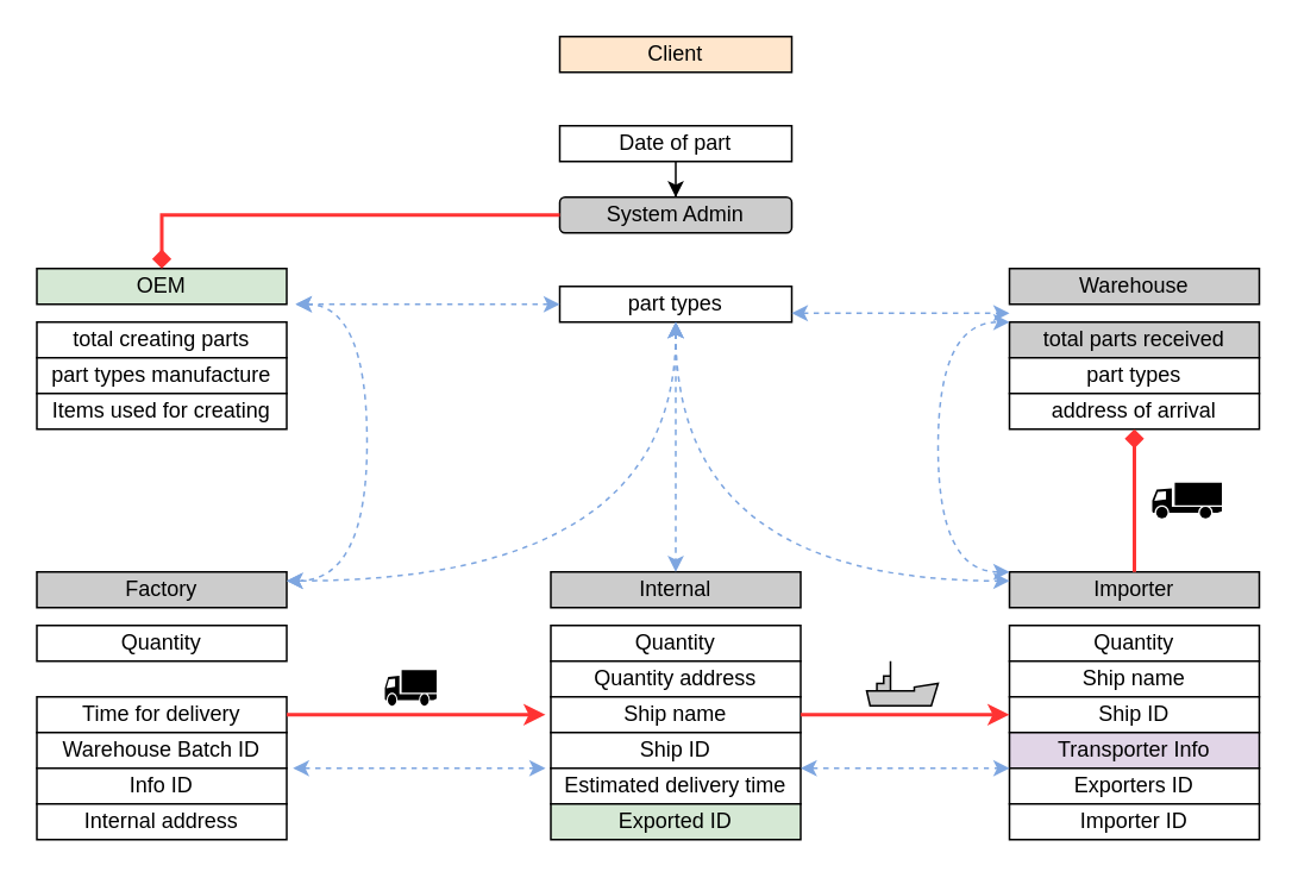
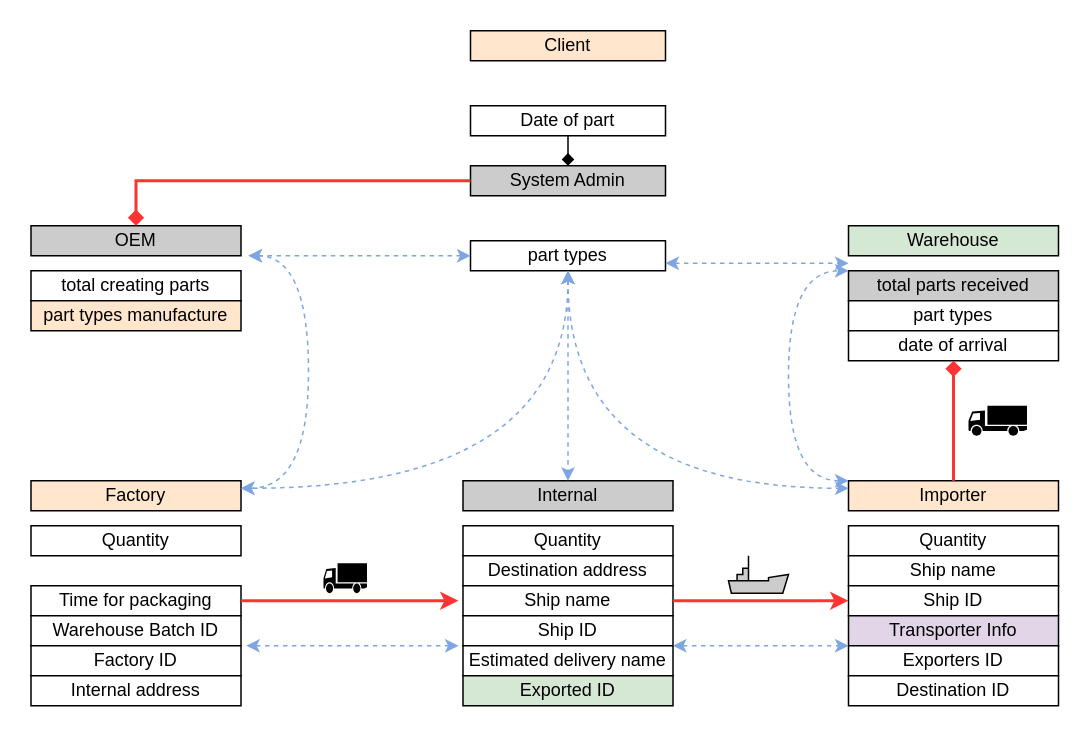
- <mxCell id="62" style="edgeStyle=orthogonalEdgeStyle;orthogonalLoop=1;jettySize=auto;html=1;entryX=0.5;entryY=0;entryDx=0;entryDy=0;shadow=0;startArrow=none;startFill=0;strokeColor=#000000;strokeWidth=1;rounded=0;" edge="1" parent="1" source="37" target="33"><mxGeometry relative="1" as="geometry" /></mxCell>
+ <mxCell id="62" style="edgeStyle=orthogonalEdgeStyle;orthogonalLoop=1;jettySize=auto;html=1;entryX=0.5;entryY=0;entryDx=0;entryDy=0;shadow=0;startArrow=none;startFill=0;strokeColor=#000000;strokeWidth=1;rounded=0;endArrow=diamond;" edge="1" parent="1" source="37" target="33"><mxGeometry relative="1" as="geometry" /></mxCell>
- <mxCell id="33" value="System Admin" style="whiteSpace=wrap;html=1;fillColor=#CCCCCC;rounded=1;" vertex="1" parent="32"><mxGeometry width="130" height="20" as="geometry" /></mxCell>
+ <mxCell id="33" value="System Admin" style="rounded=0;whiteSpace=wrap;html=1;fillColor=#CCCCCC;" vertex="1" parent="32"><mxGeometry width="130" height="20" as="geometry" /></mxCell>
- <mxCell id="22" value="OEM" style="rounded=0;whiteSpace=wrap;html=1;fillColor=#d5e8d4;" vertex="1" parent="21"><mxGeometry width="140" height="20" as="geometry" /></mxCell>
+ <mxCell id="22" value="OEM" style="rounded=0;whiteSpace=wrap;html=1;fillColor=#CCCCCC;" vertex="1" parent="21"><mxGeometry width="140" height="20" as="geometry" /></mxCell>
- <mxCell id="28" value="Warehouse" style="rounded=0;whiteSpace=wrap;html=1;fillColor=#CCCCCC;" vertex="1" parent="27"><mxGeometry width="140" height="20" as="geometry" /></mxCell>
+ <mxCell id="28" value="Warehouse" style="rounded=0;whiteSpace=wrap;html=1;fillColor=#d5e8d4;" vertex="1" parent="27"><mxGeometry width="140" height="20" as="geometry" /></mxCell>
- <mxCell id="24" value="part types manufacture" style="rounded=0;whiteSpace=wrap;html=1;" vertex="1" parent="21"><mxGeometry y="50" width="140" height="20" as="geometry" /></mxCell>
+ <mxCell id="24" value="part types manufacture" style="rounded=0;whiteSpace=wrap;html=1;fillColor=#ffe6cc;" vertex="1" parent="21"><mxGeometry y="50" width="140" height="20" as="geometry" /></mxCell>
- <mxCell id="25" value="Items used for creating" style="rounded=0;whiteSpace=wrap;html=1;" vertex="1" parent="21"><mxGeometry y="70" width="140" height="20" as="geometry" /></mxCell>
- <mxCell id="31" value="address of arrival" style="rounded=0;whiteSpace=wrap;html=1;" vertex="1" parent="27"><mxGeometry y="70" width="140" height="20" as="geometry" /></mxCell>
+ <mxCell id="31" value="date of arrival" style="rounded=0;whiteSpace=wrap;html=1;" vertex="1" parent="27"><mxGeometry y="70" width="140" height="20" as="geometry" /></mxCell>
- <mxCell id="41" value="Factory" style="rounded=0;whiteSpace=wrap;html=1;fillColor=#CCCCCC;" vertex="1" parent="40"><mxGeometry width="140" height="20" as="geometry" /></mxCell>
+ <mxCell id="41" value="Factory" style="rounded=0;whiteSpace=wrap;html=1;fillColor=#ffe6cc;" vertex="1" parent="40"><mxGeometry width="140" height="20" as="geometry" /></mxCell>
- <mxCell id="13" value="Importer" style="rounded=0;whiteSpace=wrap;html=1;fillColor=#CCCCCC;" vertex="1" parent="12"><mxGeometry width="140" height="20" as="geometry" /></mxCell>
+ <mxCell id="13" value="Importer" style="rounded=0;whiteSpace=wrap;html=1;fillColor=#ffe6cc;" vertex="1" parent="12"><mxGeometry width="140" height="20" as="geometry" /></mxCell>
- <mxCell id="6" value="Quantity address" style="rounded=0;whiteSpace=wrap;html=1;" vertex="1" parent="3"><mxGeometry y="50" width="140" height="20" as="geometry" /></mxCell>
+ <mxCell id="6" value="Destination address" style="rounded=0;whiteSpace=wrap;html=1;" vertex="1" parent="3"><mxGeometry y="50" width="140" height="20" as="geometry" /></mxCell>
- <mxCell id="43" value="Time for delivery" style="rounded=0;whiteSpace=wrap;html=1;" vertex="1" parent="40"><mxGeometry y="70" width="140" height="20" as="geometry" /></mxCell>
+ <mxCell id="43" value="Time for packaging" style="rounded=0;whiteSpace=wrap;html=1;" vertex="1" parent="40"><mxGeometry y="70" width="140" height="20" as="geometry" /></mxCell>
- <mxCell id="45" value="Info ID" style="rounded=0;whiteSpace=wrap;html=1;" vertex="1" parent="39"><mxGeometry y="110" width="140" height="20" as="geometry" /></mxCell>
+ <mxCell id="45" value="Factory ID" style="rounded=0;whiteSpace=wrap;html=1;" vertex="1" parent="39"><mxGeometry y="110" width="140" height="20" as="geometry" /></mxCell>
- <mxCell id="9" value="Estimated delivery time" style="rounded=0;whiteSpace=wrap;html=1;" vertex="1" parent="2"><mxGeometry y="110" width="140" height="20" as="geometry" /></mxCell>
+ <mxCell id="9" value="Estimated delivery name" style="rounded=0;whiteSpace=wrap;html=1;" vertex="1" parent="2"><mxGeometry y="110" width="140" height="20" as="geometry" /></mxCell>
- <mxCell id="19" value="Importer ID" style="rounded=0;whiteSpace=wrap;html=1;" vertex="1" parent="11"><mxGeometry y="130" width="140" height="20" as="geometry" /></mxCell>
+ <mxCell id="19" value="Destination ID" style="rounded=0;whiteSpace=wrap;html=1;" vertex="1" parent="11"><mxGeometry y="130" width="140" height="20" as="geometry" /></mxCell>
